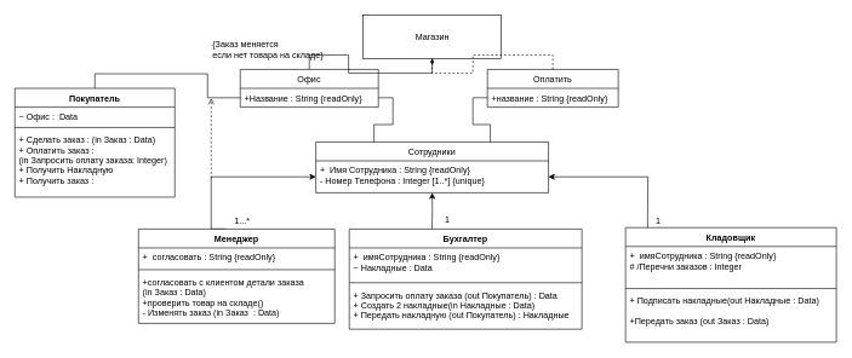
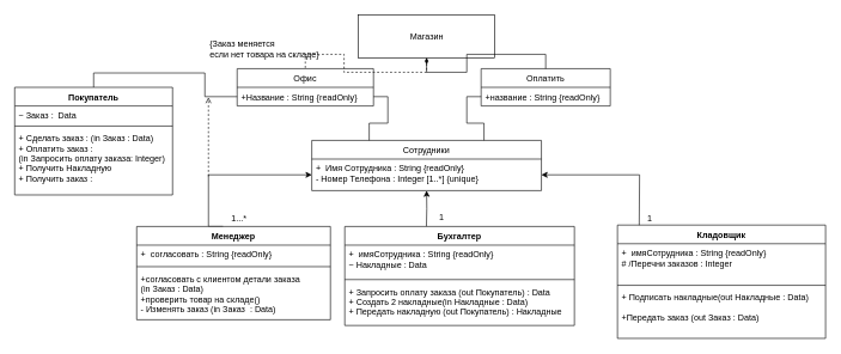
- <mxCell id="6" style="edgeStyle=orthogonalEdgeStyle;rounded=0;orthogonalLoop=1;jettySize=auto;html=1;exitX=0.5;exitY=0;exitDx=0;exitDy=0;entryX=0.5;entryY=1;entryDx=0;entryDy=0;startArrow=none;startFill=0;endArrow=none;endFill=0;strokeColor=#000000;dashed=1;" edge="1" parent="1" source="7" target="3"><mxGeometry relative="1" as="geometry" /></mxCell>
+ <mxCell id="6" style="edgeStyle=orthogonalEdgeStyle;rounded=0;orthogonalLoop=1;jettySize=auto;html=1;exitX=0.5;exitY=0;exitDx=0;exitDy=0;entryX=0.5;entryY=1;entryDx=0;entryDy=0;startArrow=none;startFill=0;endArrow=none;endFill=0;strokeColor=#000000;" edge="1" parent="1" source="7" target="3"><mxGeometry relative="1" as="geometry" /></mxCell>
- <mxCell id="2" style="edgeStyle=orthogonalEdgeStyle;rounded=0;orthogonalLoop=1;jettySize=auto;html=1;exitX=0.5;exitY=1;exitDx=0;exitDy=0;entryX=0.5;entryY=0;entryDx=0;entryDy=0;strokeColor=#000000;endArrow=none;endFill=0;startArrow=diamondThin;startFill=1;" edge="1" parent="1" source="3" target="4"><mxGeometry relative="1" as="geometry" /></mxCell>
+ <mxCell id="2" style="edgeStyle=orthogonalEdgeStyle;rounded=0;orthogonalLoop=1;jettySize=auto;html=1;exitX=0.5;exitY=1;exitDx=0;exitDy=0;entryX=0.5;entryY=0;entryDx=0;entryDy=0;strokeColor=#000000;endArrow=none;endFill=0;startArrow=diamondThin;startFill=1;dashed=1;" edge="1" parent="1" source="3" target="4"><mxGeometry relative="1" as="geometry" /></mxCell>
- <mxCell id="33" value="~ Офис :  Data&#10;&#10; &#10;" style="text;strokeColor=none;fillColor=none;align=left;verticalAlign=top;spacingLeft=4;spacingRight=4;overflow=hidden;rotatable=0;points=[[0,0.5],[1,0.5]];portConstraint=eastwest;" vertex="1" parent="32"><mxGeometry y="26" width="220" height="24" as="geometry" /></mxCell>
+ <mxCell id="33" value="~ Заказ :  Data&#10;&#10; &#10;" style="text;strokeColor=none;fillColor=none;align=left;verticalAlign=top;spacingLeft=4;spacingRight=4;overflow=hidden;rotatable=0;points=[[0,0.5],[1,0.5]];portConstraint=eastwest;" vertex="1" parent="32"><mxGeometry y="26" width="220" height="24" as="geometry" /></mxCell>
